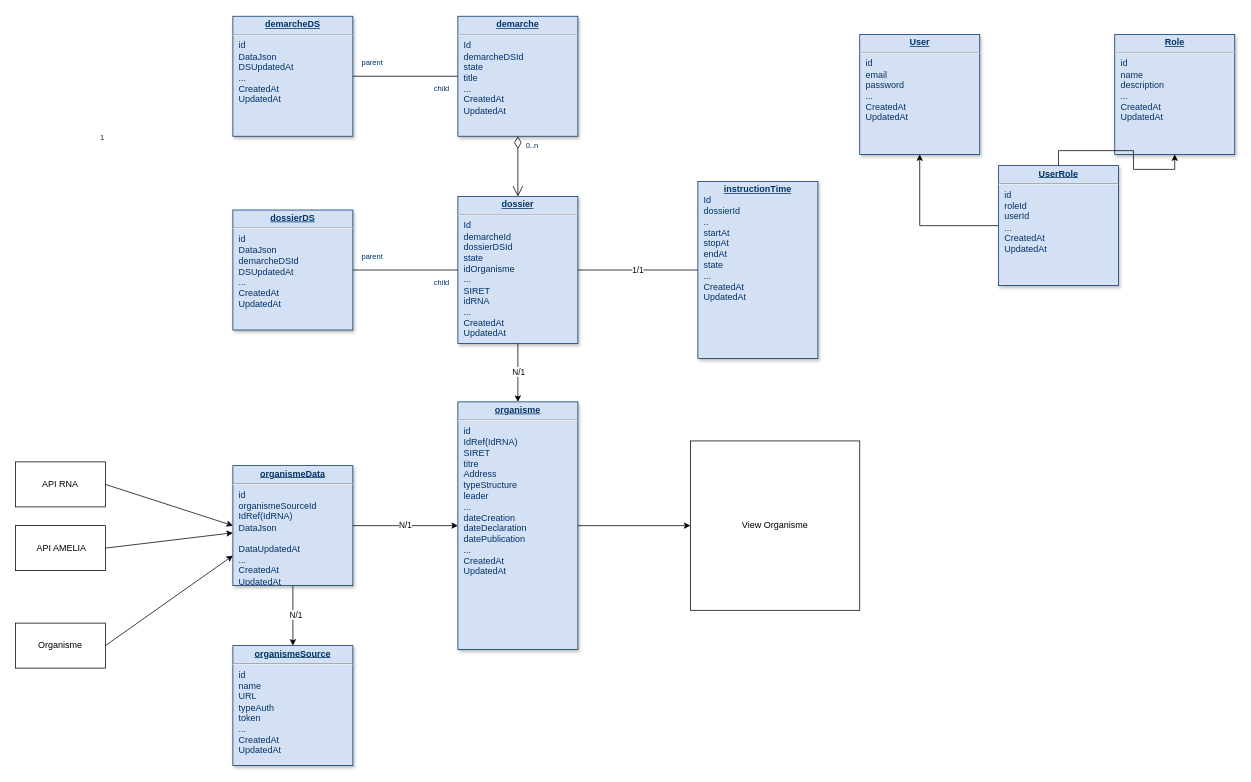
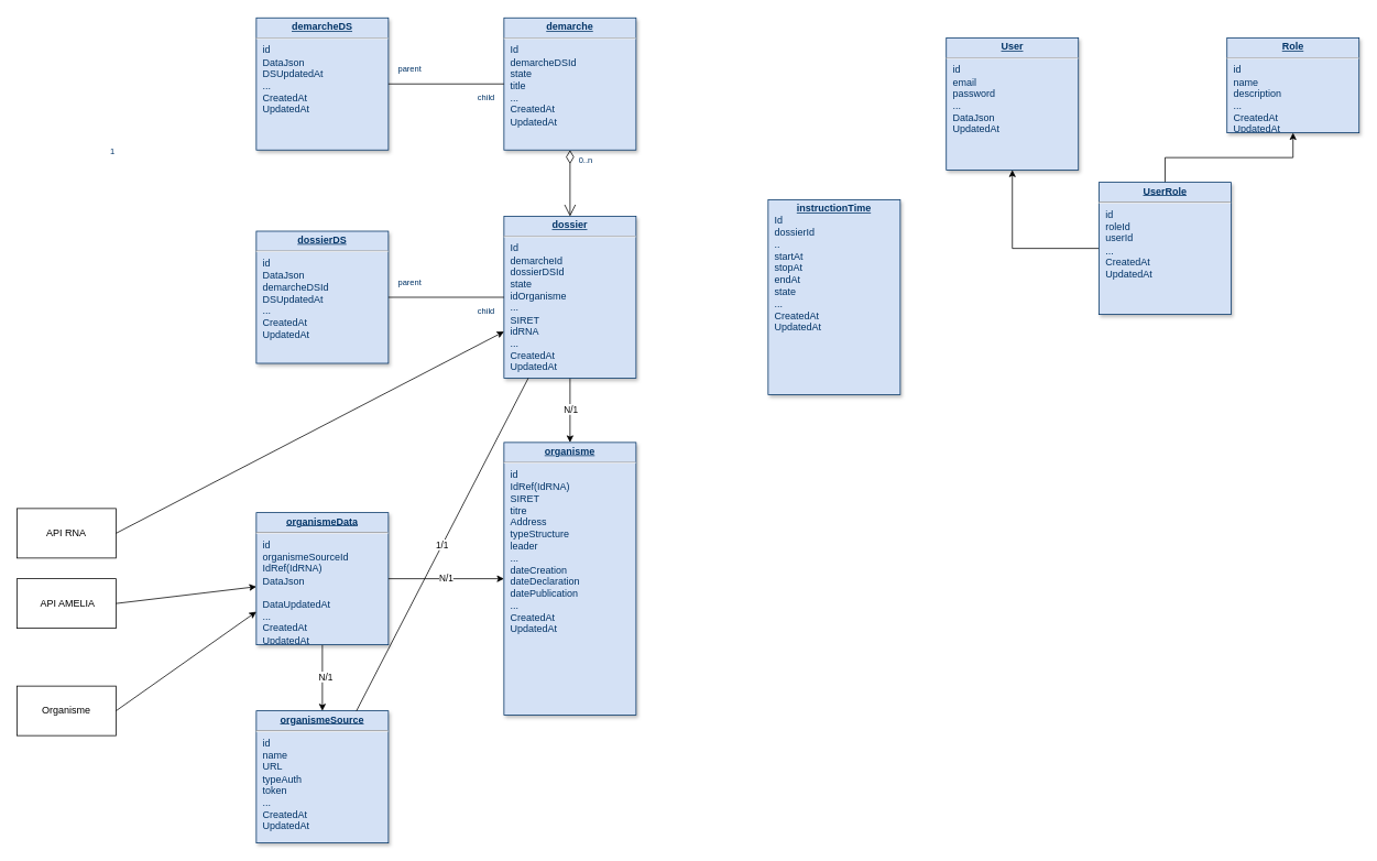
- <mxCell id="31" value="&lt;p style=&quot;margin: 0px; margin-top: 4px; text-align: center; text-decoration: underline;&quot;&gt;&lt;b&gt;User&lt;/b&gt;&lt;/p&gt;&lt;hr&gt;&lt;p style=&quot;margin: 0px; margin-left: 8px;&quot;&gt;id&lt;/p&gt;&lt;p style=&quot;margin: 0px; margin-left: 8px;&quot;&gt;email&lt;/p&gt;&lt;p style=&quot;margin: 0px; margin-left: 8px;&quot;&gt;password&lt;/p&gt;&lt;p style=&quot;margin: 0px; margin-left: 8px;&quot;&gt;...&lt;/p&gt;&lt;p style=&quot;margin: 0px; margin-left: 8px;&quot;&gt;CreatedAt&lt;/p&gt;&lt;p style=&quot;margin: 0px; margin-left: 8px;&quot;&gt;UpdatedAt&lt;/p&gt;&lt;p style=&quot;margin: 0px; margin-left: 8px;&quot;&gt;&lt;br&gt;&lt;/p&gt;" style="verticalAlign=top;align=left;overflow=fill;fontSize=12;fontFamily=Helvetica;html=1;strokeColor=#003366;shadow=1;fillColor=#D4E1F5;fontColor=#003366" parent="1" vertex="1"><mxGeometry x="1145.82" y="45" width="160" height="160" as="geometry" /></mxCell>
+ <mxCell id="31" value="&lt;p style=&quot;margin: 0px; margin-top: 4px; text-align: center; text-decoration: underline;&quot;&gt;&lt;b&gt;User&lt;/b&gt;&lt;/p&gt;&lt;hr&gt;&lt;p style=&quot;margin: 0px; margin-left: 8px;&quot;&gt;id&lt;/p&gt;&lt;p style=&quot;margin: 0px; margin-left: 8px;&quot;&gt;email&lt;/p&gt;&lt;p style=&quot;margin: 0px; margin-left: 8px;&quot;&gt;password&lt;/p&gt;&lt;p style=&quot;margin: 0px; margin-left: 8px;&quot;&gt;...&lt;/p&gt;&lt;p style=&quot;margin: 0px; margin-left: 8px;&quot;&gt;DataJson&lt;/p&gt;&lt;p style=&quot;margin: 0px; margin-left: 8px;&quot;&gt;UpdatedAt&lt;/p&gt;&lt;p style=&quot;margin: 0px; margin-left: 8px;&quot;&gt;&lt;br&gt;&lt;/p&gt;" style="verticalAlign=top;align=left;overflow=fill;fontSize=12;fontFamily=Helvetica;html=1;strokeColor=#003366;shadow=1;fillColor=#D4E1F5;fontColor=#003366" parent="1" vertex="1"><mxGeometry x="1145.82" y="45" width="160" height="160" as="geometry" /></mxCell>
- <mxCell id="32" value="&lt;p style=&quot;margin: 0px; margin-top: 4px; text-align: center; text-decoration: underline;&quot;&gt;&lt;b&gt;Role&lt;/b&gt;&lt;/p&gt;&lt;hr&gt;&lt;p style=&quot;margin: 0px; margin-left: 8px;&quot;&gt;id&lt;/p&gt;&lt;p style=&quot;margin: 0px; margin-left: 8px;&quot;&gt;name&lt;/p&gt;&lt;p style=&quot;margin: 0px; margin-left: 8px;&quot;&gt;description&lt;/p&gt;&lt;p style=&quot;margin: 0px; margin-left: 8px;&quot;&gt;...&lt;/p&gt;&lt;p style=&quot;margin: 0px; margin-left: 8px;&quot;&gt;CreatedAt&lt;/p&gt;&lt;p style=&quot;margin: 0px; margin-left: 8px;&quot;&gt;UpdatedAt&lt;/p&gt;&lt;p style=&quot;margin: 0px; margin-left: 8px;&quot;&gt;&lt;br&gt;&lt;/p&gt;" style="verticalAlign=top;align=left;overflow=fill;fontSize=12;fontFamily=Helvetica;html=1;strokeColor=#003366;shadow=1;fillColor=#D4E1F5;fontColor=#003366" parent="1" vertex="1"><mxGeometry x="1485.82" y="45" width="160" height="160" as="geometry" /></mxCell>
+ <mxCell id="32" value="&lt;p style=&quot;margin: 0px; margin-top: 4px; text-align: center; text-decoration: underline;&quot;&gt;&lt;b&gt;Role&lt;/b&gt;&lt;/p&gt;&lt;hr&gt;&lt;p style=&quot;margin: 0px; margin-left: 8px;&quot;&gt;id&lt;/p&gt;&lt;p style=&quot;margin: 0px; margin-left: 8px;&quot;&gt;name&lt;/p&gt;&lt;p style=&quot;margin: 0px; margin-left: 8px;&quot;&gt;description&lt;/p&gt;&lt;p style=&quot;margin: 0px; margin-left: 8px;&quot;&gt;...&lt;/p&gt;&lt;p style=&quot;margin: 0px; margin-left: 8px;&quot;&gt;CreatedAt&lt;/p&gt;&lt;p style=&quot;margin: 0px; margin-left: 8px;&quot;&gt;UpdatedAt&lt;/p&gt;&lt;p style=&quot;margin: 0px; margin-left: 8px;&quot;&gt;&lt;br&gt;&lt;/p&gt;" style="verticalAlign=top;align=left;overflow=fill;fontSize=12;fontFamily=Helvetica;html=1;strokeColor=#003366;shadow=1;fillColor=#D4E1F5;fontColor=#003366" parent="1" vertex="1"><mxGeometry x="1485.82" y="45" width="160" height="115" as="geometry" /></mxCell>
- <mxCell id="37" value="1/1" style="endArrow=none;html=1;rounded=0;entryX=0;entryY=0.5;entryDx=0;entryDy=0;" parent="1" source="12" target="36" edge="1"><mxGeometry relative="1" as="geometry"><mxPoint x="810" y="385" as="sourcePoint" /><mxPoint x="970" y="385" as="targetPoint" /></mxGeometry></mxCell>
+ <mxCell id="37" value="1/1" style="endArrow=none;html=1;rounded=0;" parent="1" source="12" target="29" edge="1"><mxGeometry relative="1" as="geometry"><mxPoint x="810" y="385" as="sourcePoint" /><mxPoint x="970" y="385" as="targetPoint" /></mxGeometry></mxCell>
- <mxCell id="26" value="" style="endArrow=classic;html=1;rounded=0;exitX=1;exitY=0.5;exitDx=0;exitDy=0;entryX=0;entryY=0.5;entryDx=0;entryDy=0;" parent="1" source="21" target="19" edge="1"><mxGeometry width="50" height="50" relative="1" as="geometry"><mxPoint x="470" y="520" as="sourcePoint" /><mxPoint x="520" y="470" as="targetPoint" /></mxGeometry></mxCell>
+ <mxCell id="26" value="" style="endArrow=classic;html=1;rounded=0;exitX=1;exitY=0.5;exitDx=0;exitDy=0;" parent="1" source="21" target="12" edge="1"><mxGeometry width="50" height="50" relative="1" as="geometry"><mxPoint x="470" y="520" as="sourcePoint" /><mxPoint x="520" y="470" as="targetPoint" /></mxGeometry></mxCell>
- <mxCell id="23" value="" style="edgeStyle=orthogonalEdgeStyle;rounded=0;orthogonalLoop=1;jettySize=auto;html=1;entryX=0;entryY=0.5;entryDx=0;entryDy=0;" parent="1" source="24" target="25" edge="1"><mxGeometry relative="1" as="geometry"><mxPoint x="910" y="700" as="targetPoint" /></mxGeometry></mxCell>
- <mxCell id="25" value="View Organisme" style="whiteSpace=wrap;html=1;aspect=fixed;" parent="1" vertex="1"><mxGeometry x="920" y="587.09" width="225.82" height="225.82" as="geometry" /></mxCell>
